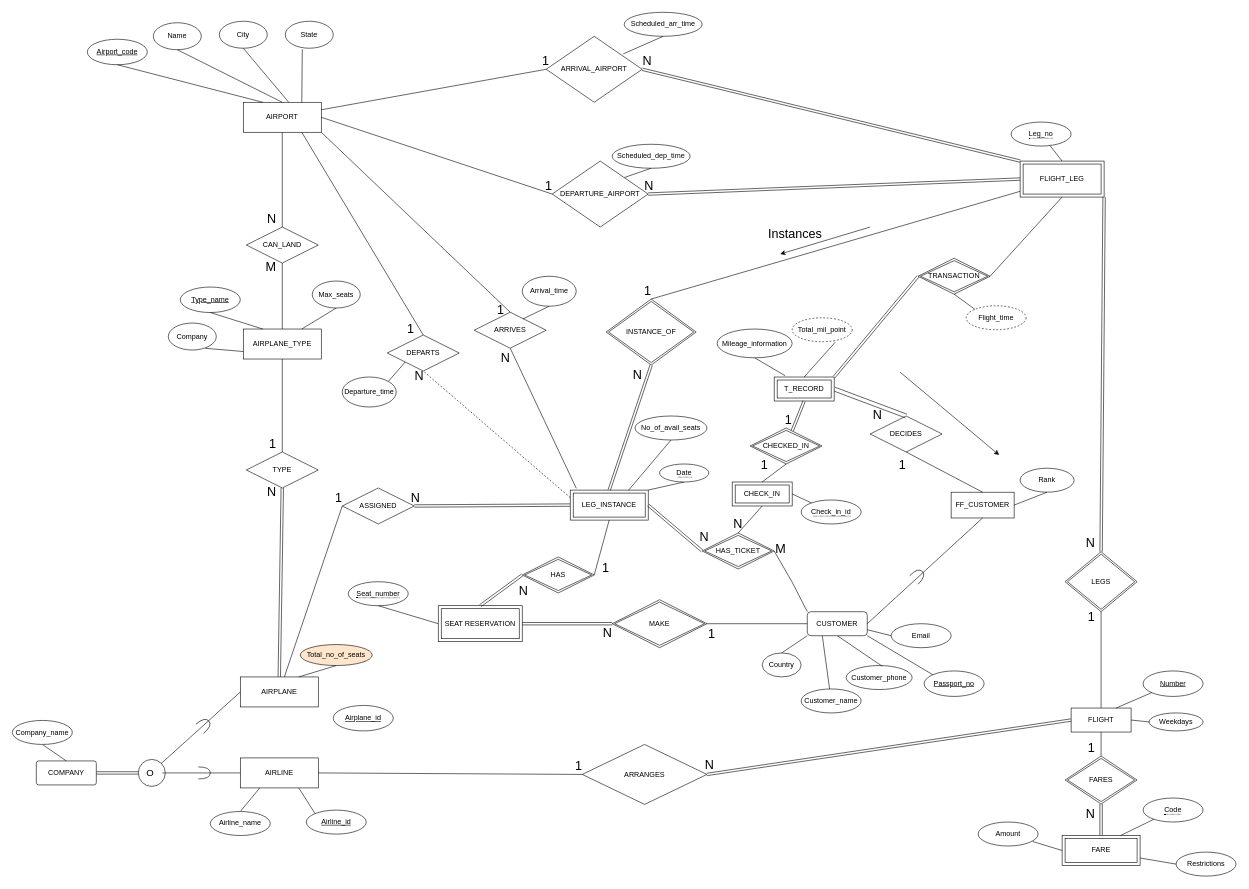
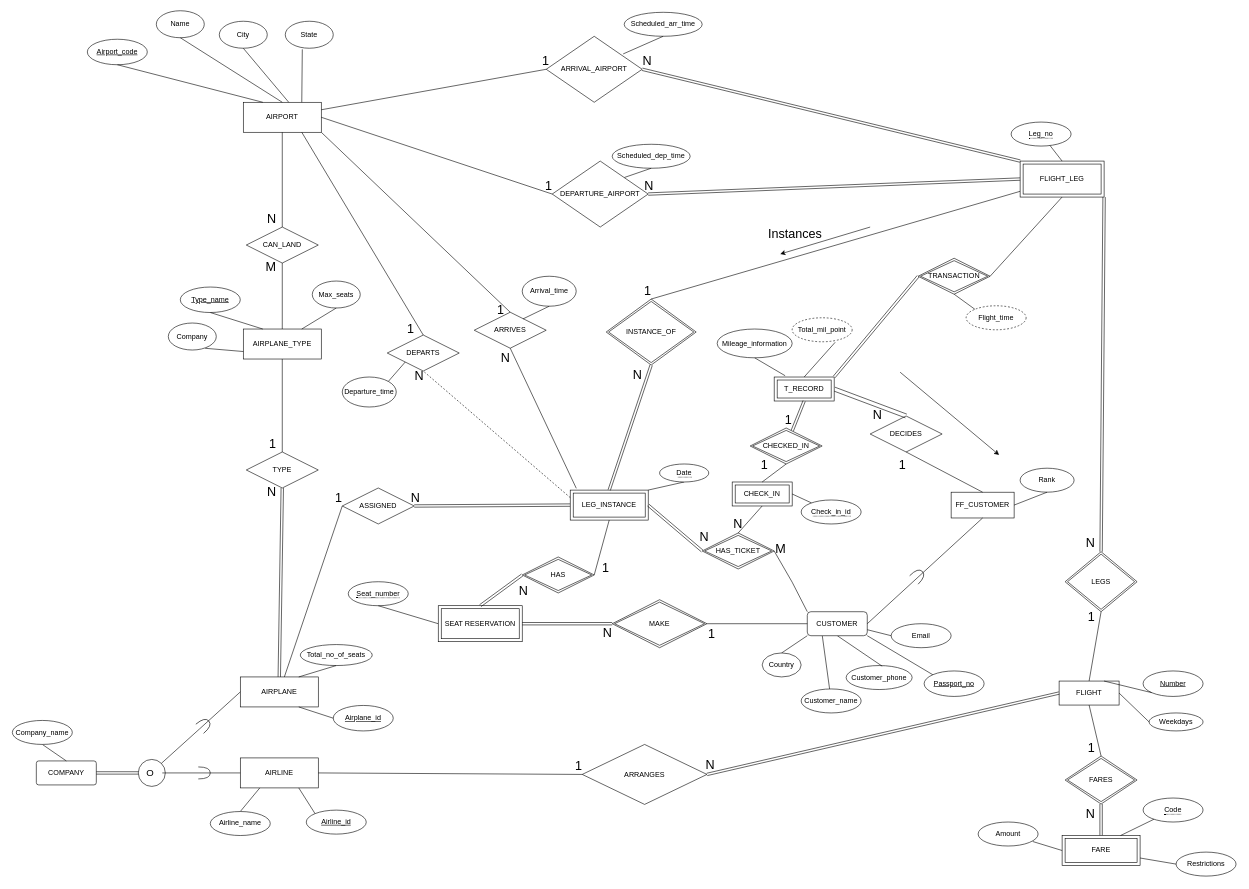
- <mxCell id="4" value="Name" style="ellipse;whiteSpace=wrap;html=1;align=center;spacing=2;" parent="1" vertex="1"><mxGeometry x="255" y="37.41" width="80" height="45" as="geometry" /></mxCell>
+ <mxCell id="4" value="Name" style="ellipse;whiteSpace=wrap;html=1;align=center;spacing=2;" parent="1" vertex="1"><mxGeometry x="260" y="17.41" width="80" height="45" as="geometry" /></mxCell>
- <mxCell id="66" value="No_of_avail_seats" style="ellipse;whiteSpace=wrap;html=1;align=center;spacing=2;" parent="1" vertex="1"><mxGeometry x="1058" y="693" width="120" height="40" as="geometry" /></mxCell>
- <mxCell id="67" value="" style="endArrow=none;html=1;rounded=0;entryX=0.5;entryY=1;entryDx=0;entryDy=0;exitX=0.75;exitY=0;exitDx=0;exitDy=0;spacing=2;" parent="1" source="39" target="66" edge="1"><mxGeometry relative="1" as="geometry"><mxPoint x="1110" y="948" as="sourcePoint" /><mxPoint x="1270" y="948" as="targetPoint" /></mxGeometry></mxCell>
- <mxCell id="32" value="Total_no_of_seats" style="ellipse;whiteSpace=wrap;html=1;align=center;spacing=2;fillColor=#ffe6cc;" parent="1" vertex="1"><mxGeometry x="500" y="1074" width="120" height="35" as="geometry" /></mxCell>
+ <mxCell id="32" value="Total_no_of_seats" style="ellipse;whiteSpace=wrap;html=1;align=center;spacing=2;" parent="1" vertex="1"><mxGeometry x="500" y="1074" width="120" height="35" as="geometry" /></mxCell>
+ <mxCell id="31" value="" style="endArrow=none;html=1;rounded=0;exitX=0;exitY=0.5;exitDx=0;exitDy=0;entryX=0.75;entryY=1;entryDx=0;entryDy=0;spacing=2;" parent="1" source="30" target="29" edge="1"><mxGeometry relative="1" as="geometry"><mxPoint x="330" y="848" as="sourcePoint" /><mxPoint x="490" y="848" as="targetPoint" /></mxGeometry></mxCell>
- <mxCell id="73" value="FLIGHT" style="whiteSpace=wrap;html=1;align=center;spacing=2;" parent="1" vertex="1"><mxGeometry x="1785" y="1179.84" width="100" height="40" as="geometry" /></mxCell>
+ <mxCell id="73" value="FLIGHT" style="whiteSpace=wrap;html=1;align=center;spacing=2;" parent="1" vertex="1"><mxGeometry x="1765" y="1134.84" width="100" height="40" as="geometry" /></mxCell>
